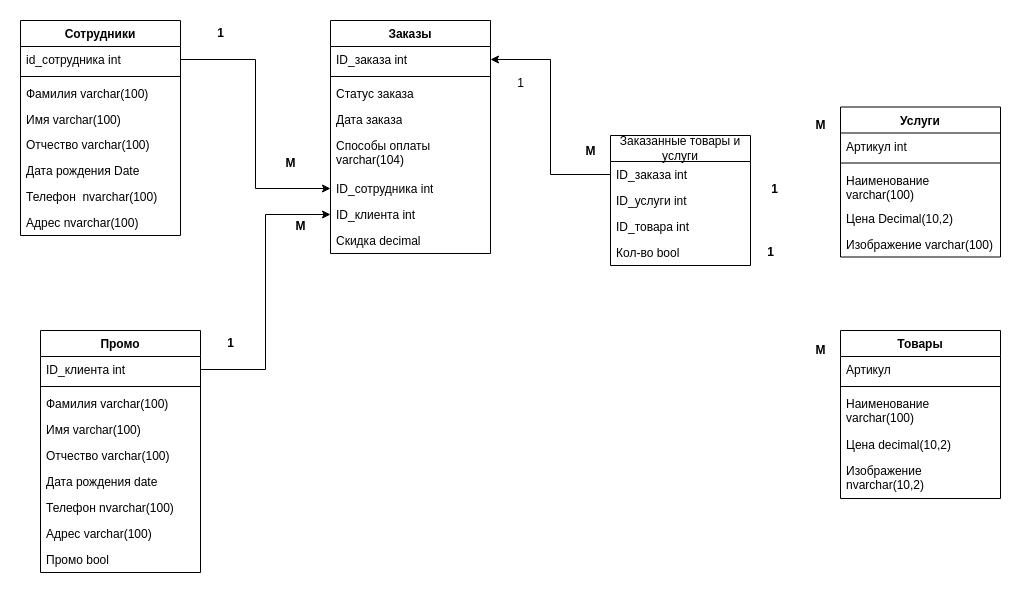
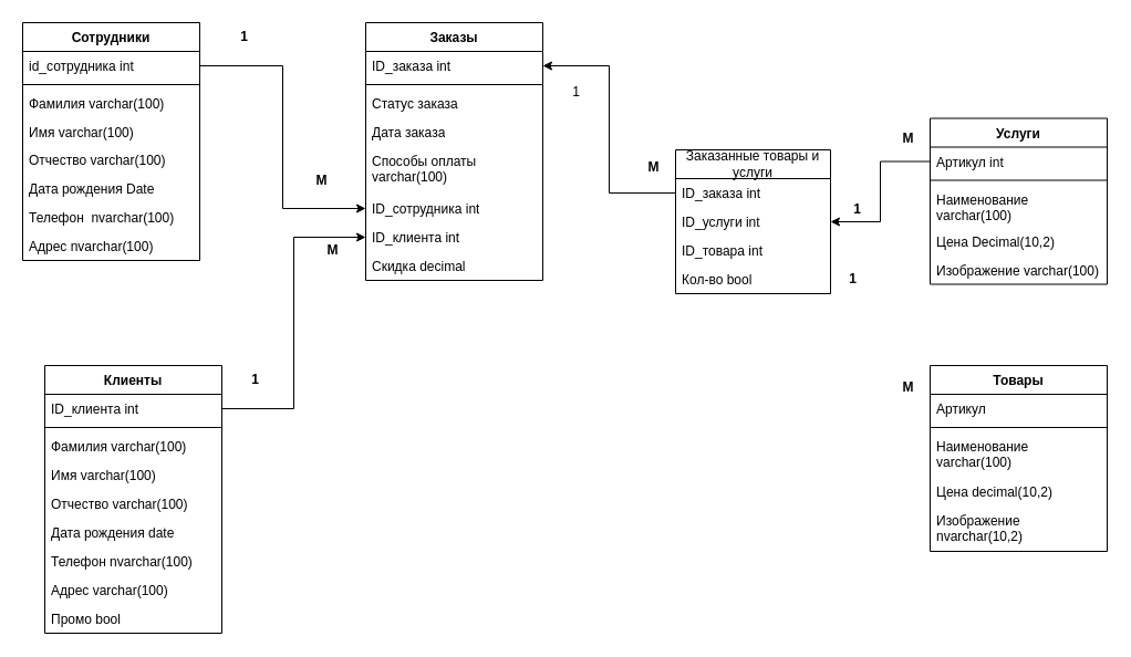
- <mxCell id="7" value="Способы оплаты varchar(104)" style="text;strokeColor=none;fillColor=none;align=left;verticalAlign=top;spacingLeft=4;spacingRight=4;overflow=hidden;rotatable=0;points=[[0,0.5],[1,0.5]];portConstraint=eastwest;whiteSpace=wrap;html=1;" vertex="1" parent="2"><mxGeometry y="112" width="160" height="43" as="geometry" /></mxCell>
+ <mxCell id="7" value="Способы оплаты varchar(100)" style="text;strokeColor=none;fillColor=none;align=left;verticalAlign=top;spacingLeft=4;spacingRight=4;overflow=hidden;rotatable=0;points=[[0,0.5],[1,0.5]];portConstraint=eastwest;whiteSpace=wrap;html=1;" vertex="1" parent="2"><mxGeometry y="112" width="160" height="43" as="geometry" /></mxCell>
+ <mxCell id="50" style="edgeStyle=orthogonalEdgeStyle;rounded=0;orthogonalLoop=1;jettySize=auto;html=1;exitX=0;exitY=0.5;exitDx=0;exitDy=0;" edge="1" parent="1" source="18" target="46"><mxGeometry relative="1" as="geometry" /></mxCell>
- <mxCell id="32" value="Промо" style="swimlane;fontStyle=1;align=center;verticalAlign=top;childLayout=stackLayout;horizontal=1;startSize=26;horizontalStack=0;resizeParent=1;resizeParentMax=0;resizeLast=0;collapsible=1;marginBottom=0;whiteSpace=wrap;html=1;" vertex="1" parent="1"><mxGeometry x="40" y="330" width="160" height="242" as="geometry" /></mxCell>
+ <mxCell id="32" value="Клиенты" style="swimlane;fontStyle=1;align=center;verticalAlign=top;childLayout=stackLayout;horizontal=1;startSize=26;horizontalStack=0;resizeParent=1;resizeParentMax=0;resizeLast=0;collapsible=1;marginBottom=0;whiteSpace=wrap;html=1;" vertex="1" parent="1"><mxGeometry x="40" y="330" width="160" height="242" as="geometry" /></mxCell>
